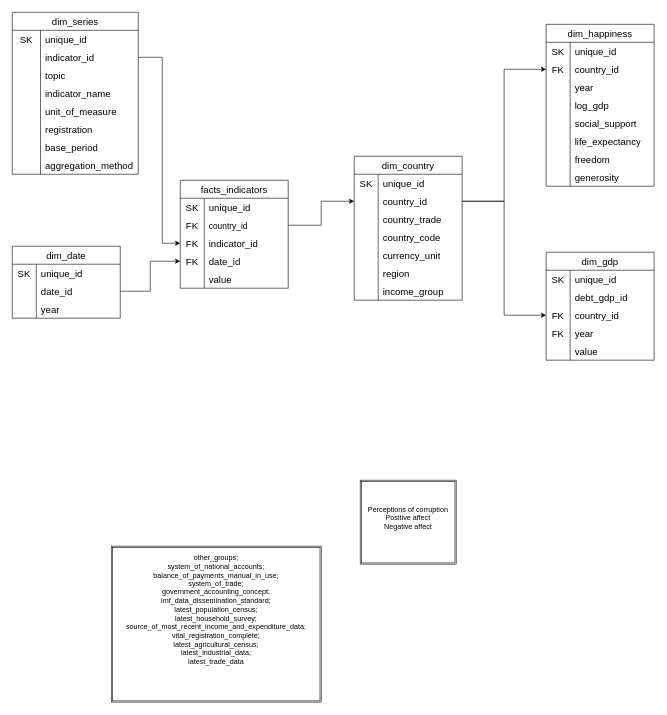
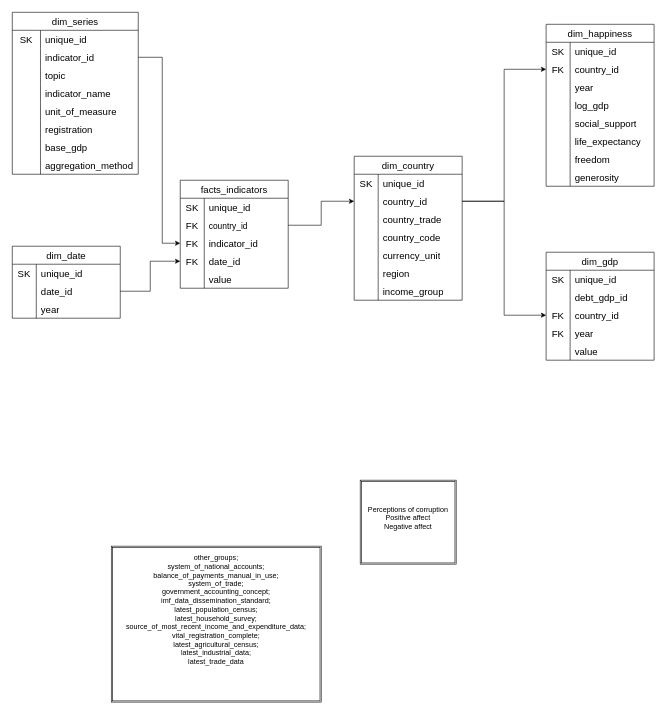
- <mxCell id="97" value="base_period" style="shape=partialRectangle;html=1;whiteSpace=wrap;connectable=0;fillColor=none;top=0;left=0;bottom=0;right=0;align=left;spacingLeft=6;overflow=hidden;strokeColor=inherit;fontSize=16;" parent="95" vertex="1"><mxGeometry x="47" width="163" height="30" as="geometry"><mxRectangle width="163" height="30" as="alternateBounds" /></mxGeometry></mxCell>
+ <mxCell id="97" value="base_gdp" style="shape=partialRectangle;html=1;whiteSpace=wrap;connectable=0;fillColor=none;top=0;left=0;bottom=0;right=0;align=left;spacingLeft=6;overflow=hidden;strokeColor=inherit;fontSize=16;" parent="95" vertex="1"><mxGeometry x="47" width="163" height="30" as="geometry"><mxRectangle width="163" height="30" as="alternateBounds" /></mxGeometry></mxCell>
